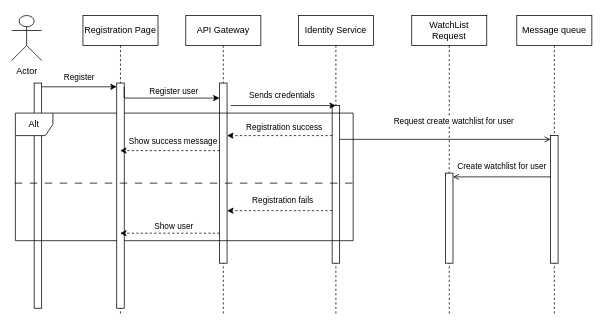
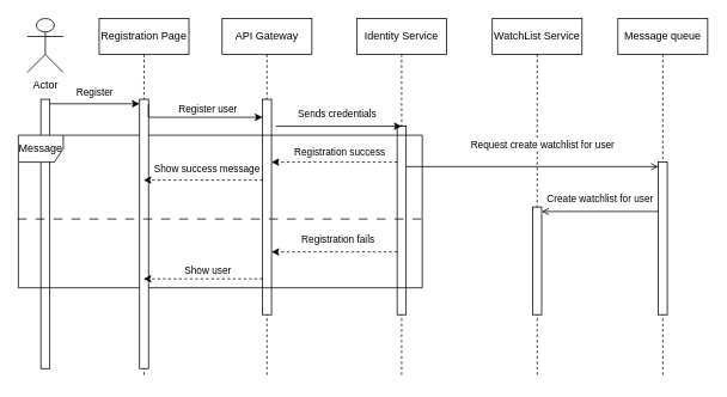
- <mxCell id="8" value="WatchList Request" style="shape=umlLifeline;perimeter=lifelinePerimeter;whiteSpace=wrap;html=1;container=1;dropTarget=0;collapsible=0;recursiveResize=0;outlineConnect=0;portConstraint=eastwest;newEdgeStyle={&quot;edgeStyle&quot;:&quot;elbowEdgeStyle&quot;,&quot;elbow&quot;:&quot;vertical&quot;,&quot;curved&quot;:0,&quot;rounded&quot;:0};" vertex="1" parent="1"><mxGeometry x="548" y="20" width="100" height="400" as="geometry" /></mxCell>
+ <mxCell id="8" value="WatchList Service" style="shape=umlLifeline;perimeter=lifelinePerimeter;whiteSpace=wrap;html=1;container=1;dropTarget=0;collapsible=0;recursiveResize=0;outlineConnect=0;portConstraint=eastwest;newEdgeStyle={&quot;edgeStyle&quot;:&quot;elbowEdgeStyle&quot;,&quot;elbow&quot;:&quot;vertical&quot;,&quot;curved&quot;:0,&quot;rounded&quot;:0};" vertex="1" parent="1"><mxGeometry x="548" y="20" width="100" height="400" as="geometry" /></mxCell>
- <mxCell id="2" value="Actor" style="shape=umlActor;verticalLabelPosition=bottom;verticalAlign=top;html=1;" vertex="1" parent="1"><mxGeometry x="15" y="20" width="40" height="60" as="geometry" /></mxCell>
+ <mxCell id="2" value="Actor" style="shape=umlActor;verticalLabelPosition=bottom;verticalAlign=top;html=1;" vertex="1" parent="1"><mxGeometry x="30" y="20" width="40" height="60" as="geometry" /></mxCell>
- <mxCell id="18" value="Alt" style="shape=umlFrame;whiteSpace=wrap;html=1;pointerEvents=0;recursiveResize=0;container=1;collapsible=0;width=50;" vertex="1" parent="1"><mxGeometry x="20" y="150" width="450" height="170" as="geometry" /></mxCell>
+ <mxCell id="18" value="Message" style="shape=umlFrame;whiteSpace=wrap;html=1;pointerEvents=0;recursiveResize=0;container=1;collapsible=0;width=50;" vertex="1" parent="1"><mxGeometry x="20" y="150" width="450" height="170" as="geometry" /></mxCell>
